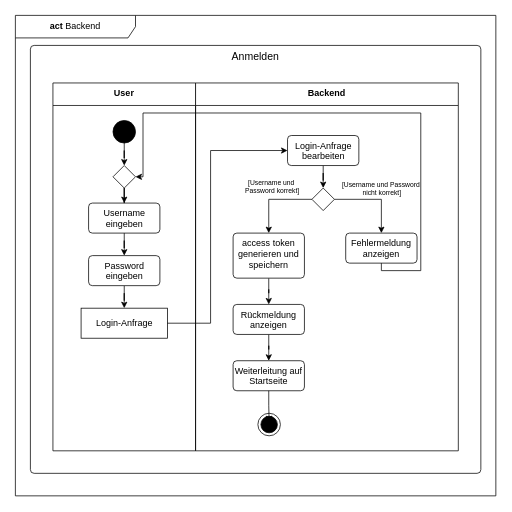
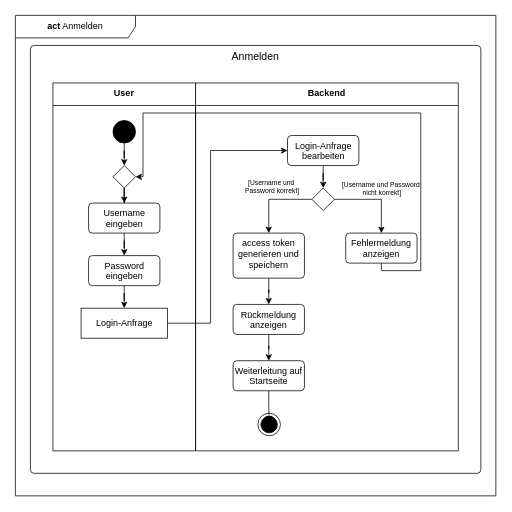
- <mxCell id="33" value="&lt;b&gt;act&lt;/b&gt; Backend" style="shape=umlFrame;whiteSpace=wrap;html=1;pointerEvents=0;recursiveResize=0;container=1;collapsible=0;width=160;" vertex="1" parent="1"><mxGeometry x="20" y="20" width="640" height="640" as="geometry" /></mxCell>
+ <mxCell id="33" value="&lt;b&gt;act&lt;/b&gt; Anmelden" style="shape=umlFrame;whiteSpace=wrap;html=1;pointerEvents=0;recursiveResize=0;container=1;collapsible=0;width=160;" vertex="1" parent="1"><mxGeometry x="20" y="20" width="640" height="640" as="geometry" /></mxCell>
